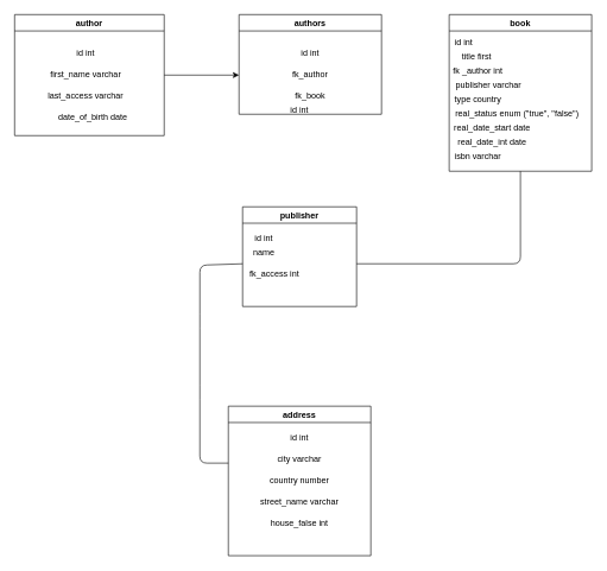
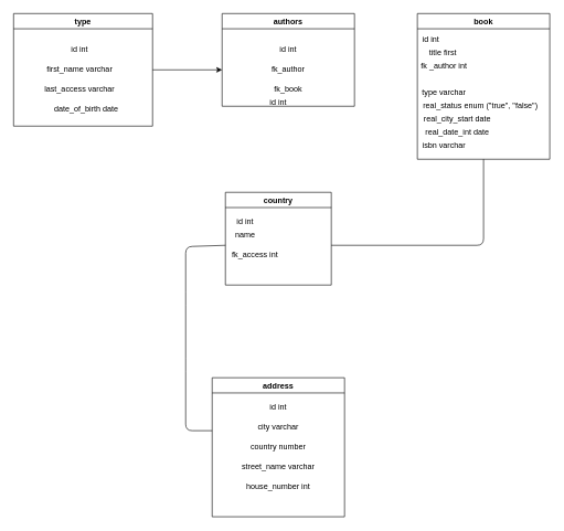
- <mxCell id="26" value="author" style="swimlane;" vertex="1" parent="1"><mxGeometry x="20" y="20" width="210" height="170" as="geometry" /></mxCell>
+ <mxCell id="26" value="type" style="swimlane;" vertex="1" parent="1"><mxGeometry x="20" y="20" width="210" height="170" as="geometry" /></mxCell>
- <mxCell id="9" value="publisher varchar" style="text;html=1;align=center;verticalAlign=middle;resizable=0;points=[];autosize=1;strokeColor=none;fillColor=none;" vertex="1" parent="2"><mxGeometry y="90" width="110" height="20" as="geometry" /></mxCell>
- <mxCell id="5" value="type country" style="text;html=1;align=center;verticalAlign=middle;resizable=0;points=[];autosize=1;strokeColor=none;fillColor=none;" vertex="1" parent="2"><mxGeometry y="110" width="80" height="20" as="geometry" /></mxCell>
+ <mxCell id="5" value="type varchar" style="text;html=1;align=center;verticalAlign=middle;resizable=0;points=[];autosize=1;strokeColor=none;fillColor=none;" vertex="1" parent="2"><mxGeometry y="110" width="80" height="20" as="geometry" /></mxCell>
- <mxCell id="4" value="real_date_start date" style="text;html=1;align=center;verticalAlign=middle;resizable=0;points=[];autosize=1;strokeColor=none;fillColor=none;" vertex="1" parent="2"><mxGeometry y="150" width="120" height="20" as="geometry" /></mxCell>
+ <mxCell id="4" value="real_city_start date" style="text;html=1;align=center;verticalAlign=middle;resizable=0;points=[];autosize=1;strokeColor=none;fillColor=none;" vertex="1" parent="2"><mxGeometry y="150" width="120" height="20" as="geometry" /></mxCell>
- <mxCell id="12" value="publisher" style="swimlane;" vertex="1" parent="1"><mxGeometry x="340" y="290" width="160" height="140" as="geometry" /></mxCell>
+ <mxCell id="12" value="country" style="swimlane;" vertex="1" parent="1"><mxGeometry x="340" y="290" width="160" height="140" as="geometry" /></mxCell>
- <mxCell id="21" value="house_false int" style="text;html=1;strokeColor=none;fillColor=none;align=center;verticalAlign=middle;whiteSpace=wrap;rounded=0;" vertex="1" parent="16"><mxGeometry y="150" width="200" height="30" as="geometry" /></mxCell>
+ <mxCell id="21" value="house_number int" style="text;html=1;strokeColor=none;fillColor=none;align=center;verticalAlign=middle;whiteSpace=wrap;rounded=0;" vertex="1" parent="16"><mxGeometry y="150" width="200" height="30" as="geometry" /></mxCell>
